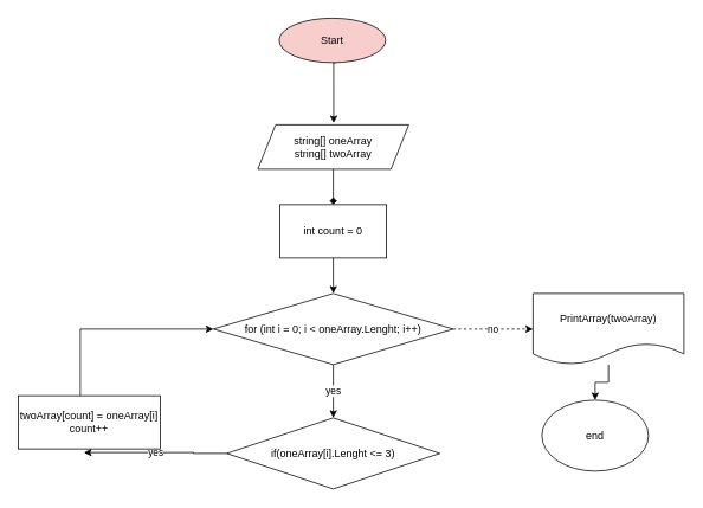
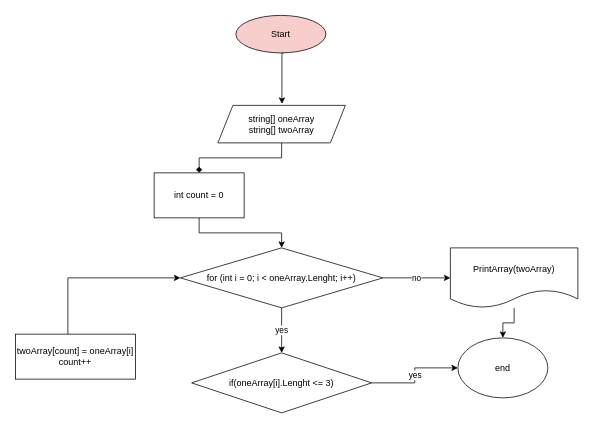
- <mxCell id="7" value="int count = 0" style="rounded=0;whiteSpace=wrap;html=1;" vertex="1" parent="1"><mxGeometry x="315" y="230" width="120" height="60" as="geometry" /></mxCell>
+ <mxCell id="7" value="int count = 0" style="rounded=0;whiteSpace=wrap;html=1;" vertex="1" parent="1"><mxGeometry x="205" y="230" width="120" height="60" as="geometry" /></mxCell>
- <mxCell id="11" value="no" style="edgeStyle=orthogonalEdgeStyle;rounded=0;orthogonalLoop=1;jettySize=auto;html=1;entryX=0;entryY=0.5;entryDx=0;entryDy=0;dashed=1;" edge="1" parent="1" source="12" target="16"><mxGeometry relative="1" as="geometry" /></mxCell>
+ <mxCell id="11" value="no" style="edgeStyle=orthogonalEdgeStyle;rounded=0;orthogonalLoop=1;jettySize=auto;html=1;entryX=0;entryY=0.5;entryDx=0;entryDy=0;" edge="1" parent="1" source="12" target="16"><mxGeometry relative="1" as="geometry" /></mxCell>
- <mxCell id="8" value="yes" style="edgeStyle=orthogonalEdgeStyle;rounded=0;orthogonalLoop=1;jettySize=auto;html=1;entryX=0.463;entryY=1.067;entryDx=0;entryDy=0;entryPerimeter=0;" edge="1" parent="1" source="9" target="14"><mxGeometry relative="1" as="geometry" /></mxCell>
+ <mxCell id="8" value="yes" style="edgeStyle=orthogonalEdgeStyle;rounded=0;orthogonalLoop=1;jettySize=auto;html=1;" edge="1" parent="1" source="9" target="17"><mxGeometry relative="1" as="geometry" /></mxCell>
